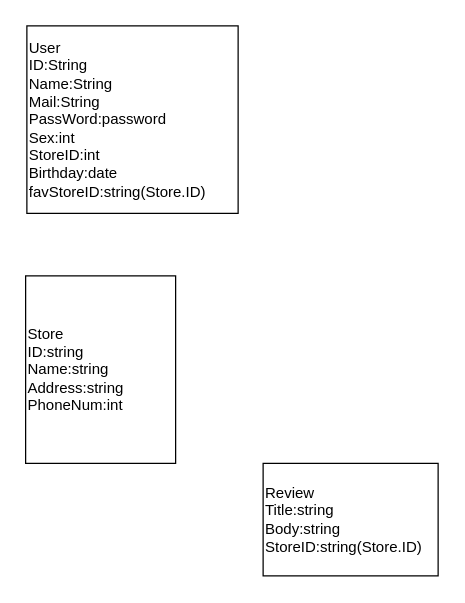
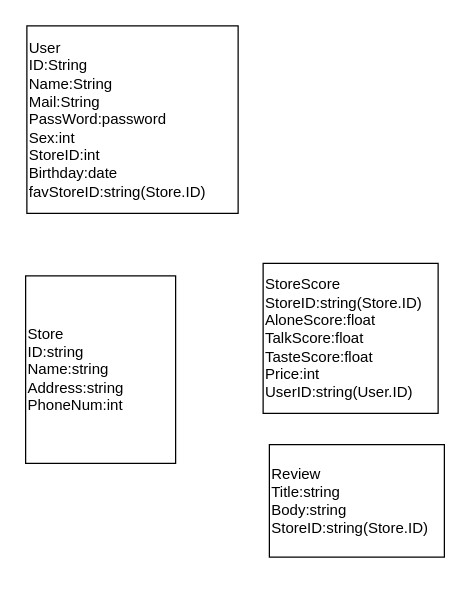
+ <mxCell id="5" value="StoreScore&lt;br&gt;StoreID:string(Store.ID)&lt;br&gt;AloneScore:float&lt;br&gt;TalkScore:float&lt;br&gt;TasteScore:float&lt;br&gt;Price:int&lt;br&gt;UserID:string(User.ID)" style="rounded=0;whiteSpace=wrap;html=1;align=left;" vertex="1" parent="1"><mxGeometry x="210" y="210" width="140" height="120" as="geometry" /></mxCell>
- <mxCell id="4" value="Review&lt;br&gt;Title:string&lt;br&gt;Body:string&lt;br&gt;StoreID:string(Store.ID)" style="rounded=0;whiteSpace=wrap;html=1;align=left;" vertex="1" parent="1"><mxGeometry x="210" y="370" width="140" height="90" as="geometry" /></mxCell>
+ <mxCell id="4" value="Review&lt;br&gt;Title:string&lt;br&gt;Body:string&lt;br&gt;StoreID:string(Store.ID)" style="rounded=0;whiteSpace=wrap;html=1;align=left;" vertex="1" parent="1"><mxGeometry x="215" y="355" width="140" height="90" as="geometry" /></mxCell>
